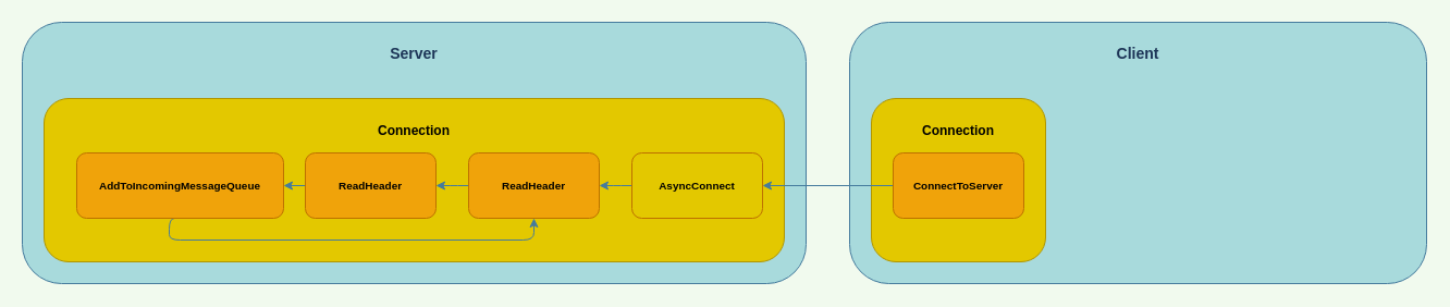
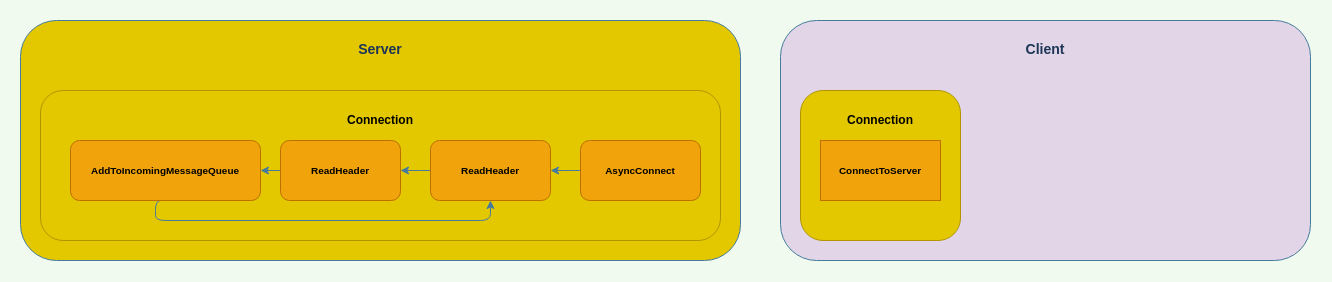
- <mxCell id="3" value="&lt;h3&gt;Server&lt;/h3&gt;" style="whiteSpace=wrap;html=1;fontColor=#1D3557;strokeColor=#457B9D;fillColor=#A8DADC;verticalAlign=top;rounded=1;" vertex="1" parent="2"><mxGeometry x="20" y="20" width="720" height="240" as="geometry" /></mxCell>
+ <mxCell id="3" value="&lt;h3&gt;Server&lt;/h3&gt;" style="whiteSpace=wrap;html=1;fontColor=#1D3557;strokeColor=#457B9D;fillColor=#e3c800;verticalAlign=top;rounded=1;" vertex="1" parent="2"><mxGeometry x="20" y="20" width="720" height="240" as="geometry" /></mxCell>
- <mxCell id="4" value="&lt;div align=&quot;center&quot;&gt;&lt;h3&gt;Client&lt;/h3&gt;&lt;/div&gt;" style="whiteSpace=wrap;html=1;fontColor=#1D3557;strokeColor=#457B9D;fillColor=#A8DADC;align=center;verticalAlign=top;rounded=1;" vertex="1" parent="2"><mxGeometry x="780" y="20" width="530" height="240" as="geometry" /></mxCell>
+ <mxCell id="4" value="&lt;div align=&quot;center&quot;&gt;&lt;h3&gt;Client&lt;/h3&gt;&lt;/div&gt;" style="whiteSpace=wrap;html=1;fontColor=#1D3557;strokeColor=#457B9D;fillColor=#e1d5e7;align=center;verticalAlign=top;rounded=1;" vertex="1" parent="2"><mxGeometry x="780" y="20" width="530" height="240" as="geometry" /></mxCell>
- <mxCell id="12" value="&lt;div&gt;&lt;h5&gt;AsyncConnect&lt;/h5&gt;&lt;/div&gt;" style="whiteSpace=wrap;html=1;strokeColor=#BD7000;fillColor=#e3c800;rounded=1;fontColor=#000000;" vertex="1" parent="8"><mxGeometry x="580" y="140" width="120" height="60" as="geometry" /></mxCell>
+ <mxCell id="12" value="&lt;div&gt;&lt;h5&gt;AsyncConnect&lt;/h5&gt;&lt;/div&gt;" style="whiteSpace=wrap;html=1;strokeColor=#BD7000;fillColor=#f0a30a;rounded=1;fontColor=#000000;" vertex="1" parent="8"><mxGeometry x="580" y="140" width="120" height="60" as="geometry" /></mxCell>
- <mxCell id="9" style="edgeStyle=orthogonalEdgeStyle;orthogonalLoop=1;jettySize=auto;html=1;fontColor=#1D3557;strokeColor=#457B9D;fillColor=#A8DADC;" edge="1" parent="8" source="10" target="12"><mxGeometry relative="1" as="geometry" /></mxCell>
- <mxCell id="10" value="&lt;h5&gt;ConnectToServer&lt;/h5&gt;" style="whiteSpace=wrap;html=1;strokeColor=#BD7000;fillColor=#f0a30a;rounded=1;fontColor=#000000;" vertex="1" parent="8"><mxGeometry x="820" y="140" width="120" height="60" as="geometry" /></mxCell>
+ <mxCell id="10" value="&lt;h5&gt;ConnectToServer&lt;/h5&gt;" style="whiteSpace=wrap;html=1;strokeColor=#BD7000;fillColor=#f0a30a;fontColor=#000000;rounded=0;" vertex="1" parent="8"><mxGeometry x="820" y="140" width="120" height="60" as="geometry" /></mxCell>
